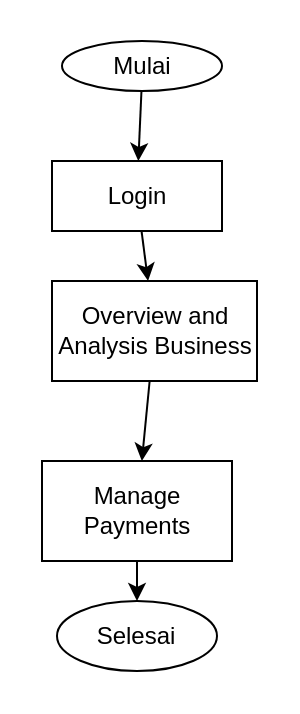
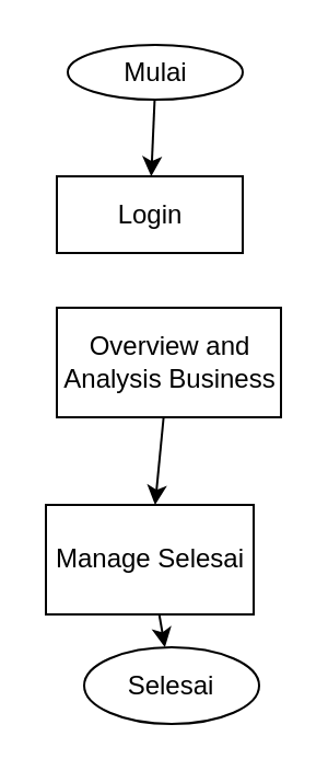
- <mxCell id="4" value="" style="edgeStyle=none;html=1;" edge="1" parent="1" source="5" target="7"><mxGeometry relative="1" as="geometry" /></mxCell>
- <mxCell id="9" value="Manage Payments" style="whiteSpace=wrap;html=1;" vertex="1" parent="1"><mxGeometry x="20.5" y="230" width="95" height="50" as="geometry" /></mxCell>
+ <mxCell id="9" value="Manage Selesai" style="whiteSpace=wrap;html=1;" vertex="1" parent="1"><mxGeometry x="20.5" y="230" width="95" height="50" as="geometry" /></mxCell>
- <mxCell id="10" value="Selesai" style="ellipse;whiteSpace=wrap;html=1;" vertex="1" parent="1"><mxGeometry x="28" y="300" width="80" height="35" as="geometry" /></mxCell>
+ <mxCell id="10" value="Selesai" style="ellipse;whiteSpace=wrap;html=1;" vertex="1" parent="1"><mxGeometry x="38" y="295" width="80" height="35" as="geometry" /></mxCell>
